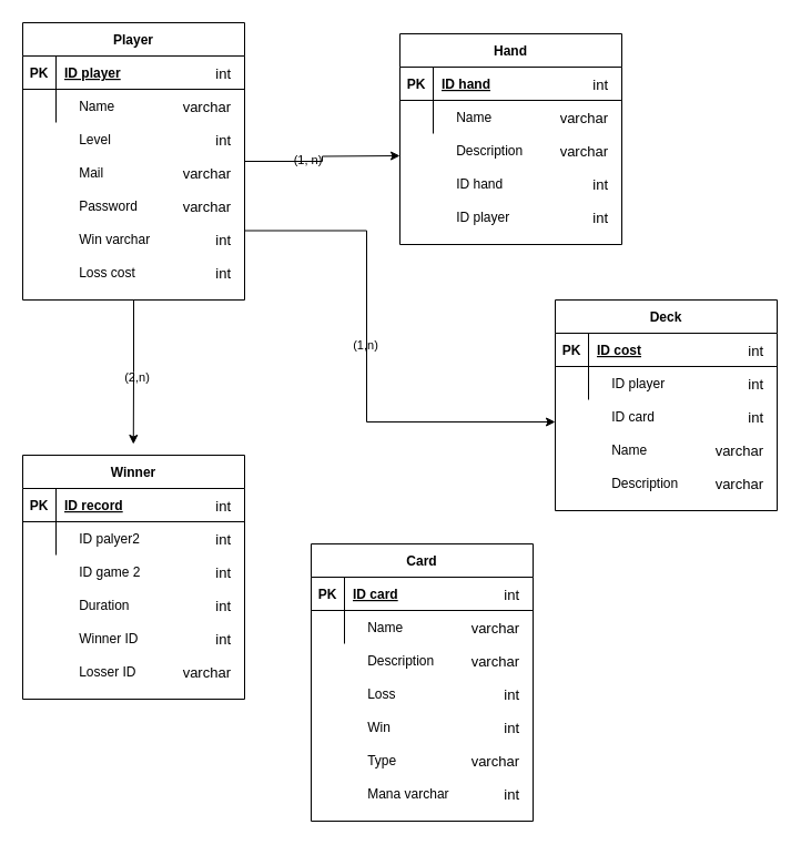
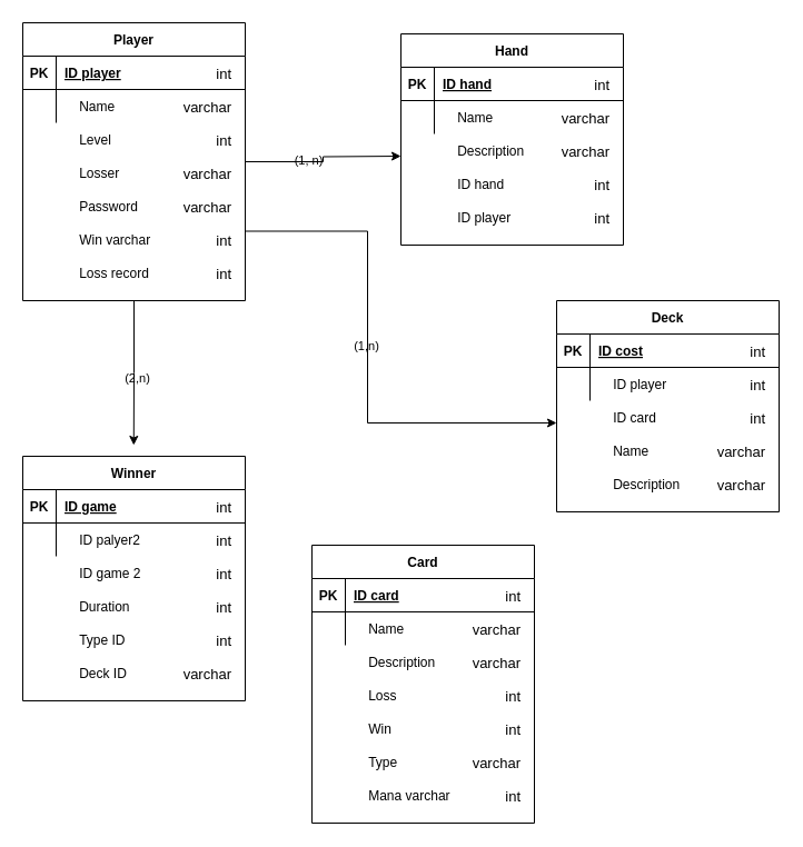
- <mxCell id="20" value="Mail" style="shape=partialRectangle;overflow=hidden;connectable=0;fillColor=none;top=0;left=0;bottom=0;right=0;align=left;spacingLeft=6;labelBackgroundColor=none;fontColor=default;" vertex="1" parent="18"><mxGeometry x="13.2" width="96.8" height="30" as="geometry"><mxRectangle width="220" height="30" as="alternateBounds" /></mxGeometry></mxCell>
+ <mxCell id="20" value="Losser" style="shape=partialRectangle;overflow=hidden;connectable=0;fillColor=none;top=0;left=0;bottom=0;right=0;align=left;spacingLeft=6;labelBackgroundColor=none;fontColor=default;" vertex="1" parent="18"><mxGeometry x="13.2" width="96.8" height="30" as="geometry"><mxRectangle width="220" height="30" as="alternateBounds" /></mxGeometry></mxCell>
- <mxCell id="29" value="Loss cost" style="shape=partialRectangle;overflow=hidden;connectable=0;fillColor=none;top=0;left=0;bottom=0;right=0;align=left;spacingLeft=6;labelBackgroundColor=none;fontColor=default;" vertex="1" parent="27"><mxGeometry x="13.2" width="96.8" height="30" as="geometry"><mxRectangle width="220" height="30" as="alternateBounds" /></mxGeometry></mxCell>
+ <mxCell id="29" value="Loss record" style="shape=partialRectangle;overflow=hidden;connectable=0;fillColor=none;top=0;left=0;bottom=0;right=0;align=left;spacingLeft=6;labelBackgroundColor=none;fontColor=default;" vertex="1" parent="27"><mxGeometry x="13.2" width="96.8" height="30" as="geometry"><mxRectangle width="220" height="30" as="alternateBounds" /></mxGeometry></mxCell>
- <mxCell id="99" value="ID record" style="shape=partialRectangle;overflow=hidden;connectable=0;fillColor=none;top=0;left=0;bottom=0;right=0;align=left;spacingLeft=6;fontStyle=5;labelBackgroundColor=none;fontColor=default;" vertex="1" parent="97"><mxGeometry x="30" width="170" height="30" as="geometry"><mxRectangle width="170" height="30" as="alternateBounds" /></mxGeometry></mxCell>
+ <mxCell id="99" value="ID game" style="shape=partialRectangle;overflow=hidden;connectable=0;fillColor=none;top=0;left=0;bottom=0;right=0;align=left;spacingLeft=6;fontStyle=5;labelBackgroundColor=none;fontColor=default;" vertex="1" parent="97"><mxGeometry x="30" width="170" height="30" as="geometry"><mxRectangle width="170" height="30" as="alternateBounds" /></mxGeometry></mxCell>
- <mxCell id="111" value="Winner ID" style="shape=partialRectangle;overflow=hidden;connectable=0;fillColor=none;top=0;left=0;bottom=0;right=0;align=left;spacingLeft=6;labelBackgroundColor=none;fontColor=default;" vertex="1" parent="109"><mxGeometry x="13.2" width="96.8" height="30" as="geometry"><mxRectangle width="220" height="30" as="alternateBounds" /></mxGeometry></mxCell>
+ <mxCell id="111" value="Type ID" style="shape=partialRectangle;overflow=hidden;connectable=0;fillColor=none;top=0;left=0;bottom=0;right=0;align=left;spacingLeft=6;labelBackgroundColor=none;fontColor=default;" vertex="1" parent="109"><mxGeometry x="13.2" width="96.8" height="30" as="geometry"><mxRectangle width="220" height="30" as="alternateBounds" /></mxGeometry></mxCell>
- <mxCell id="114" value="Losser ID" style="shape=partialRectangle;overflow=hidden;connectable=0;fillColor=none;top=0;left=0;bottom=0;right=0;align=left;spacingLeft=6;labelBackgroundColor=none;fontColor=default;" vertex="1" parent="112"><mxGeometry x="13.2" width="96.8" height="30" as="geometry"><mxRectangle width="220" height="30" as="alternateBounds" /></mxGeometry></mxCell>
+ <mxCell id="114" value="Deck ID" style="shape=partialRectangle;overflow=hidden;connectable=0;fillColor=none;top=0;left=0;bottom=0;right=0;align=left;spacingLeft=6;labelBackgroundColor=none;fontColor=default;" vertex="1" parent="112"><mxGeometry x="13.2" width="96.8" height="30" as="geometry"><mxRectangle width="220" height="30" as="alternateBounds" /></mxGeometry></mxCell>
